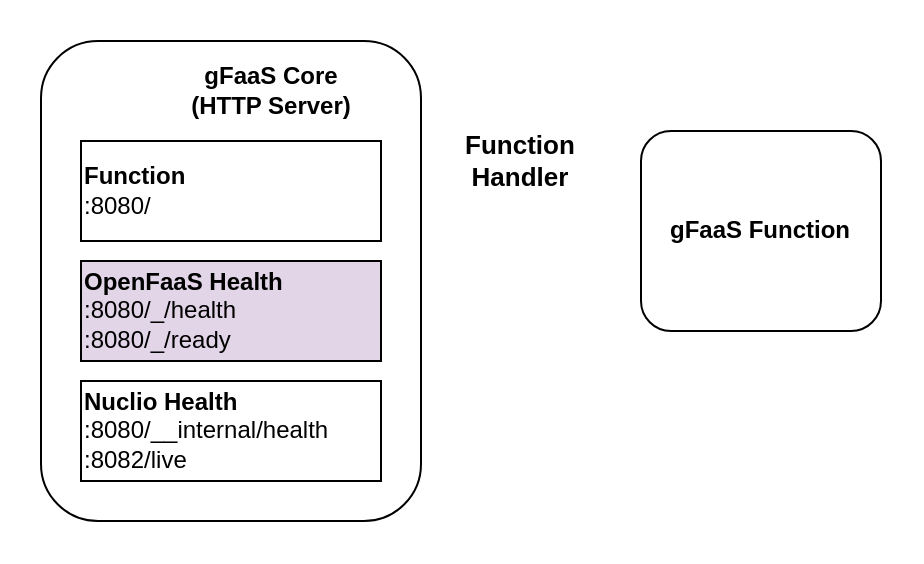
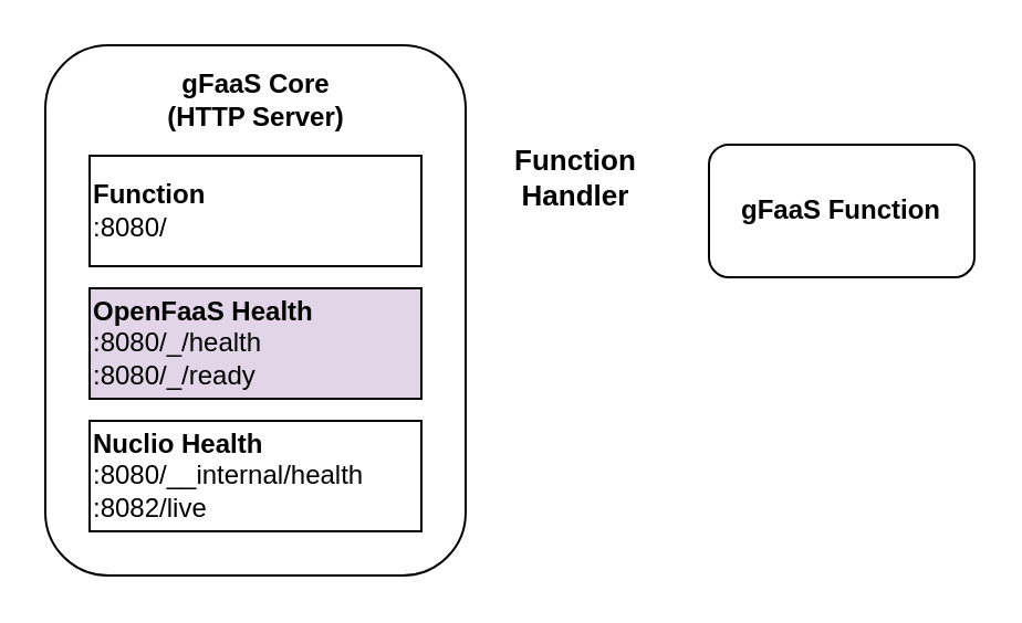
- <mxCell id="5" value="&lt;b&gt;gFaaS Core&lt;br&gt;(HTTP Server)&lt;br&gt;&lt;/b&gt;" style="text;html=1;strokeColor=none;fillColor=none;align=center;verticalAlign=middle;whiteSpace=wrap;rounded=0;" parent="1" vertex="1"><mxGeometry x="78.75" y="30" width="112.5" height="30" as="geometry" /></mxCell>
+ <mxCell id="5" value="&lt;b&gt;gFaaS Core&lt;br&gt;(HTTP Server)&lt;br&gt;&lt;/b&gt;" style="text;html=1;strokeColor=none;fillColor=none;align=center;verticalAlign=middle;whiteSpace=wrap;rounded=0;" parent="1" vertex="1"><mxGeometry x="58.75" y="30" width="112.5" height="30" as="geometry" /></mxCell>
- <mxCell id="4" value="&lt;b&gt;gFaaS Function&lt;/b&gt; " style="rounded=1;whiteSpace=wrap;html=1;" parent="1" vertex="1"><mxGeometry x="320" y="65" width="120" height="100" as="geometry" /></mxCell>
+ <mxCell id="4" value="&lt;b&gt;gFaaS Function&lt;/b&gt; " style="rounded=1;whiteSpace=wrap;html=1;" parent="1" vertex="1"><mxGeometry x="320" y="65" width="120" height="60" as="geometry" /></mxCell>
